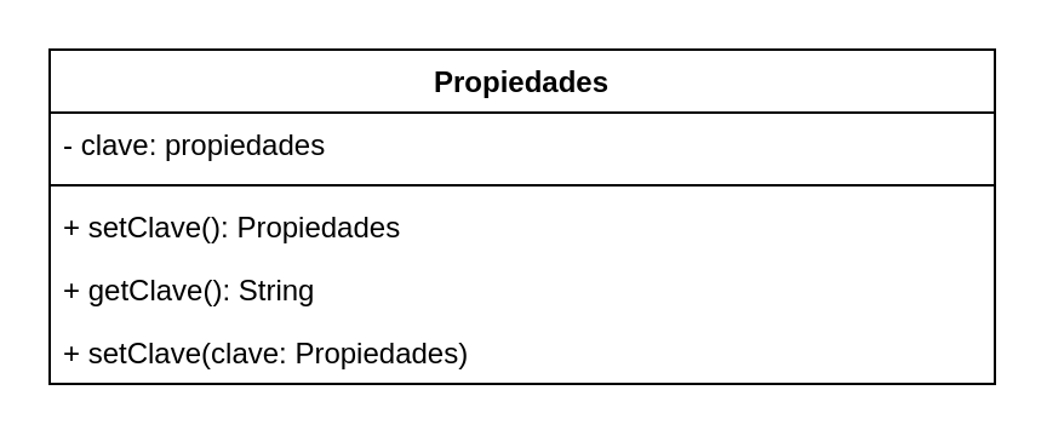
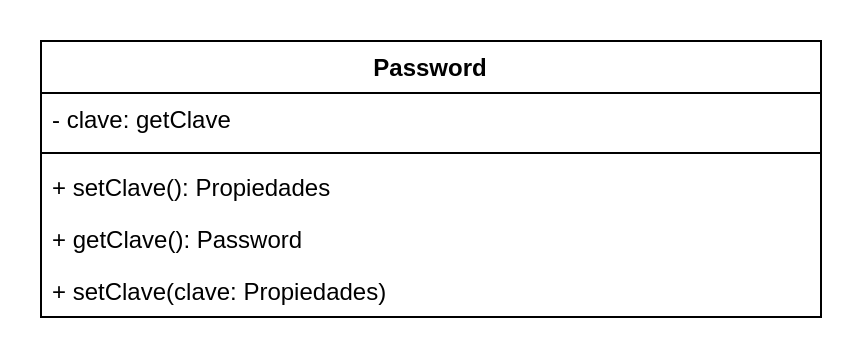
- <mxCell id="2" value="Propiedades" style="swimlane;fontStyle=1;align=center;verticalAlign=top;childLayout=stackLayout;horizontal=1;startSize=26;horizontalStack=0;resizeParent=1;resizeParentMax=0;resizeLast=0;collapsible=1;marginBottom=0;whiteSpace=wrap;html=1;" vertex="1" parent="1"><mxGeometry x="20" y="20" width="390" height="138" as="geometry" /></mxCell>
+ <mxCell id="2" value="Password" style="swimlane;fontStyle=1;align=center;verticalAlign=top;childLayout=stackLayout;horizontal=1;startSize=26;horizontalStack=0;resizeParent=1;resizeParentMax=0;resizeLast=0;collapsible=1;marginBottom=0;whiteSpace=wrap;html=1;" vertex="1" parent="1"><mxGeometry x="20" y="20" width="390" height="138" as="geometry" /></mxCell>
- <mxCell id="3" value="- clave: propiedades" style="text;strokeColor=none;fillColor=none;align=left;verticalAlign=top;spacingLeft=4;spacingRight=4;overflow=hidden;rotatable=0;points=[[0,0.5],[1,0.5]];portConstraint=eastwest;whiteSpace=wrap;html=1;" vertex="1" parent="2"><mxGeometry y="26" width="390" height="26" as="geometry" /></mxCell>
+ <mxCell id="3" value="- clave: getClave" style="text;strokeColor=none;fillColor=none;align=left;verticalAlign=top;spacingLeft=4;spacingRight=4;overflow=hidden;rotatable=0;points=[[0,0.5],[1,0.5]];portConstraint=eastwest;whiteSpace=wrap;html=1;" vertex="1" parent="2"><mxGeometry y="26" width="390" height="26" as="geometry" /></mxCell>
- <mxCell id="6" value="+ getClave(): String" style="text;strokeColor=none;fillColor=none;align=left;verticalAlign=top;spacingLeft=4;spacingRight=4;overflow=hidden;rotatable=0;points=[[0,0.5],[1,0.5]];portConstraint=eastwest;whiteSpace=wrap;html=1;" vertex="1" parent="2"><mxGeometry y="86" width="390" height="26" as="geometry" /></mxCell>
+ <mxCell id="6" value="+ getClave(): Password" style="text;strokeColor=none;fillColor=none;align=left;verticalAlign=top;spacingLeft=4;spacingRight=4;overflow=hidden;rotatable=0;points=[[0,0.5],[1,0.5]];portConstraint=eastwest;whiteSpace=wrap;html=1;" vertex="1" parent="2"><mxGeometry y="86" width="390" height="26" as="geometry" /></mxCell>
